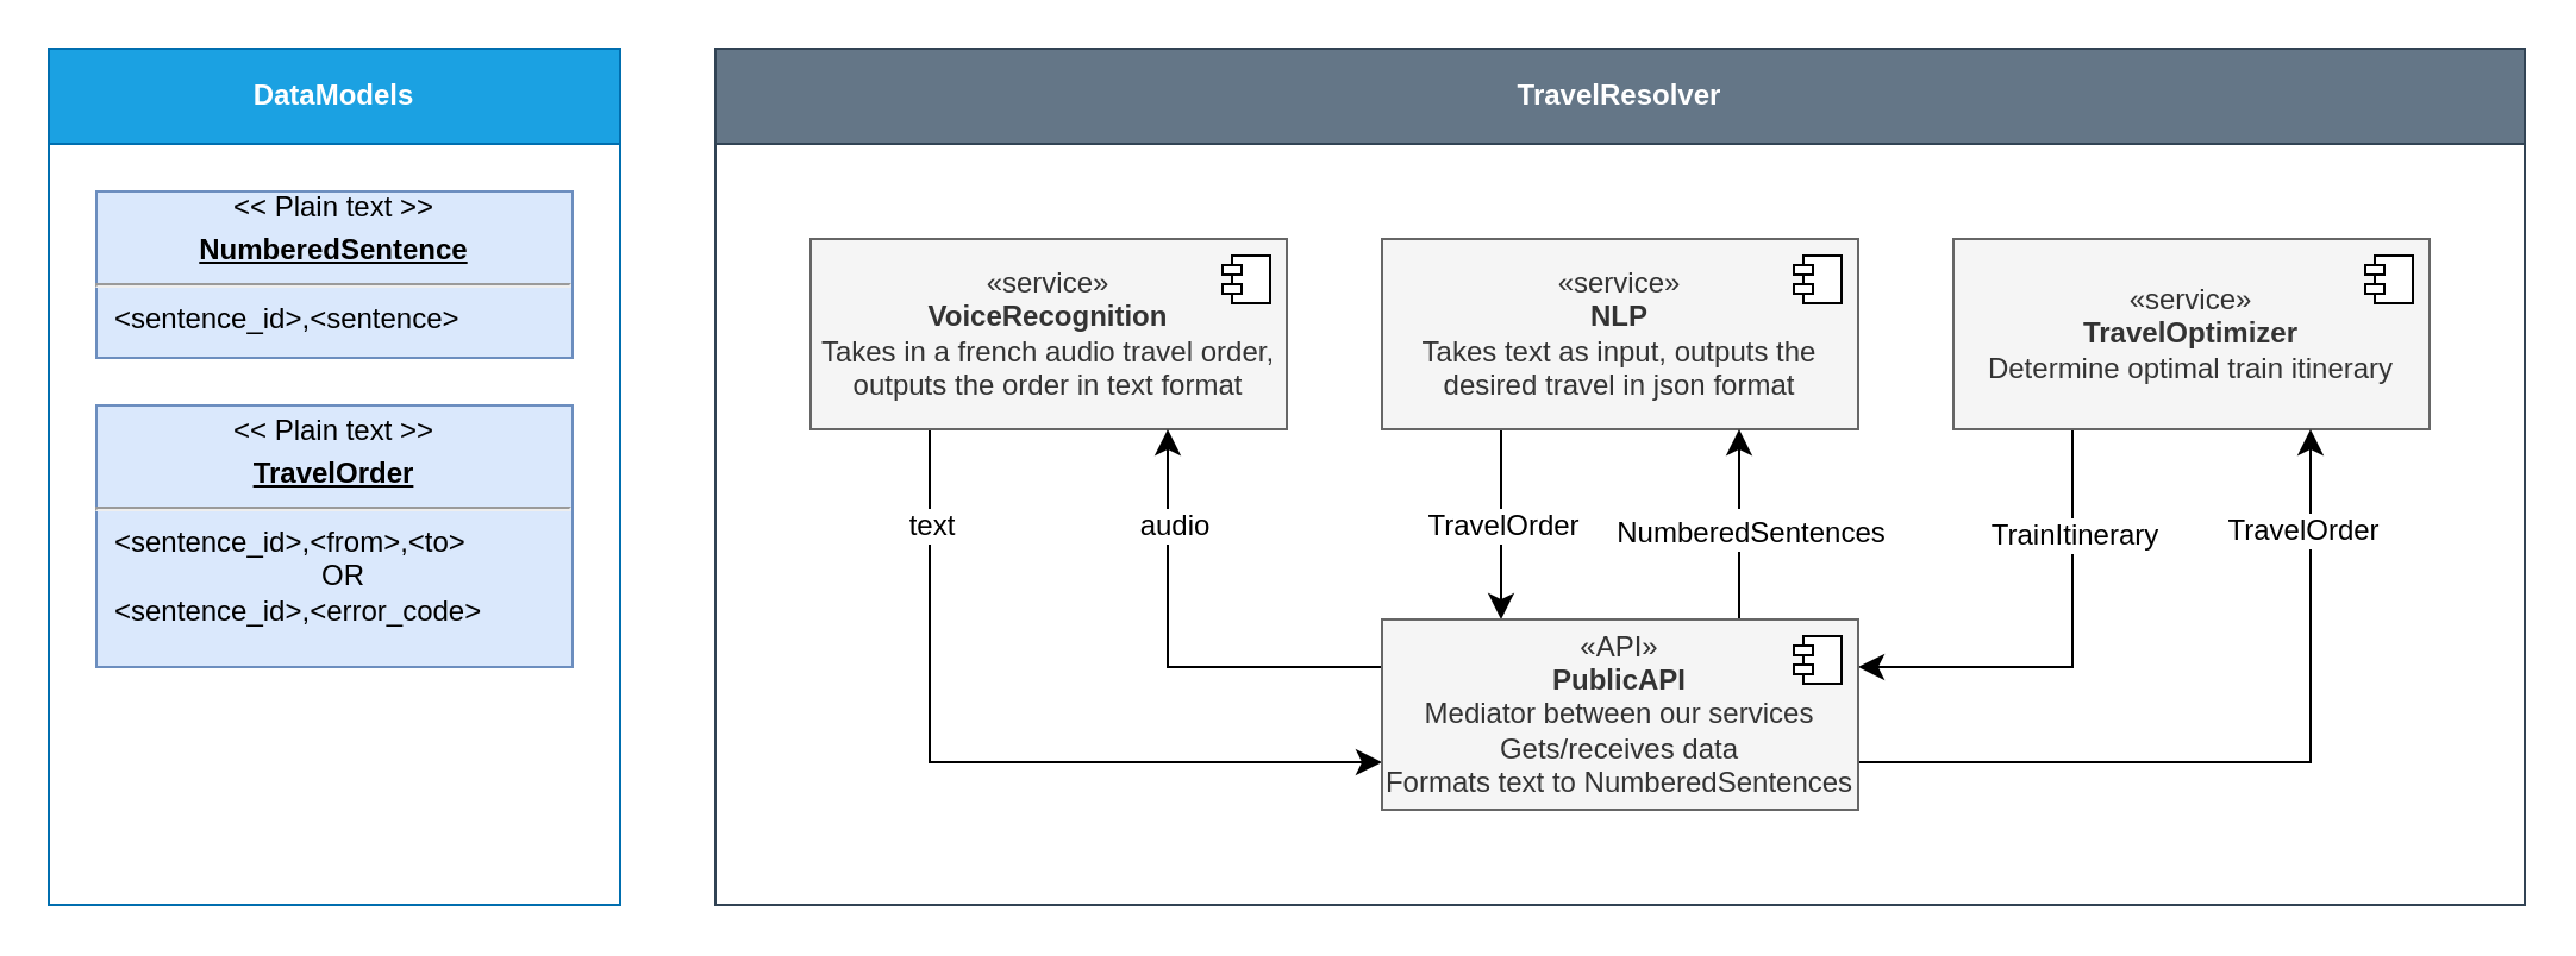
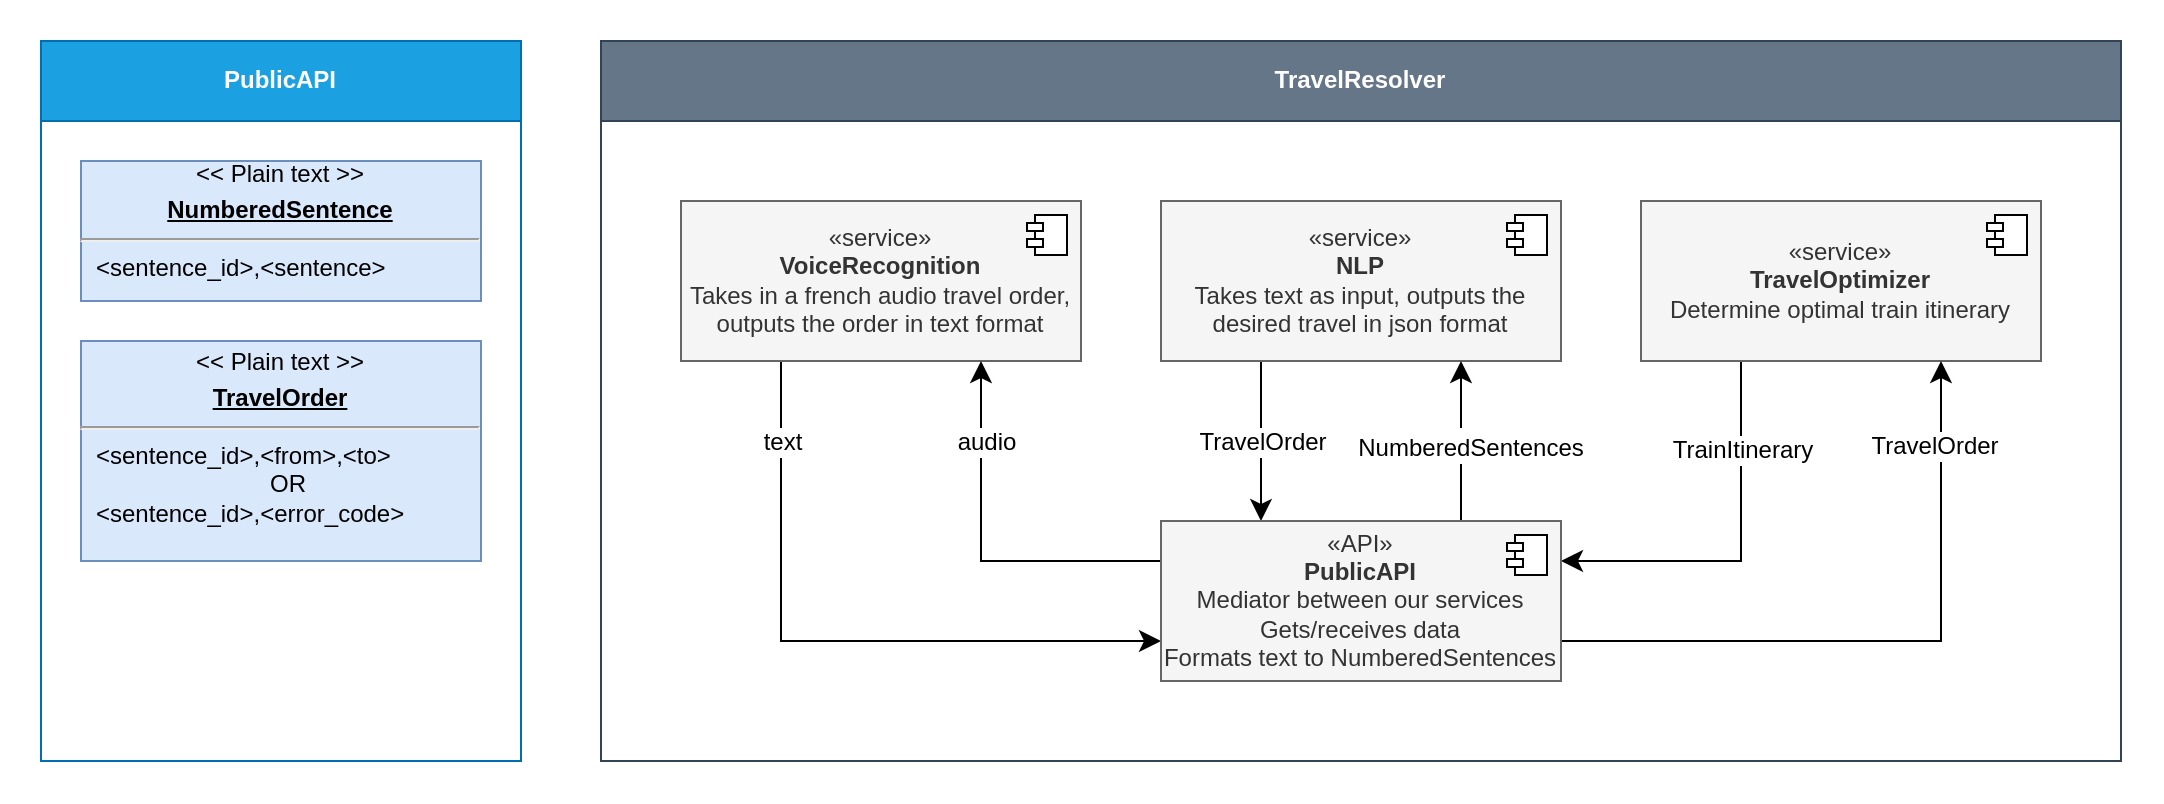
- <mxCell id="24" value="DataModels" style="swimlane;whiteSpace=wrap;html=1;fontFamily=Helvetica;fontSize=12;fontColor=#ffffff;fillColor=#1ba1e2;strokeColor=#006EAF;startSize=40;" parent="1" vertex="1"><mxGeometry x="20" y="20" width="240" height="360" as="geometry" /></mxCell>
+ <mxCell id="24" value="PublicAPI" style="swimlane;whiteSpace=wrap;html=1;fontFamily=Helvetica;fontSize=12;fontColor=#ffffff;fillColor=#1ba1e2;strokeColor=#006EAF;startSize=40;" parent="1" vertex="1"><mxGeometry x="20" y="20" width="240" height="360" as="geometry" /></mxCell>
